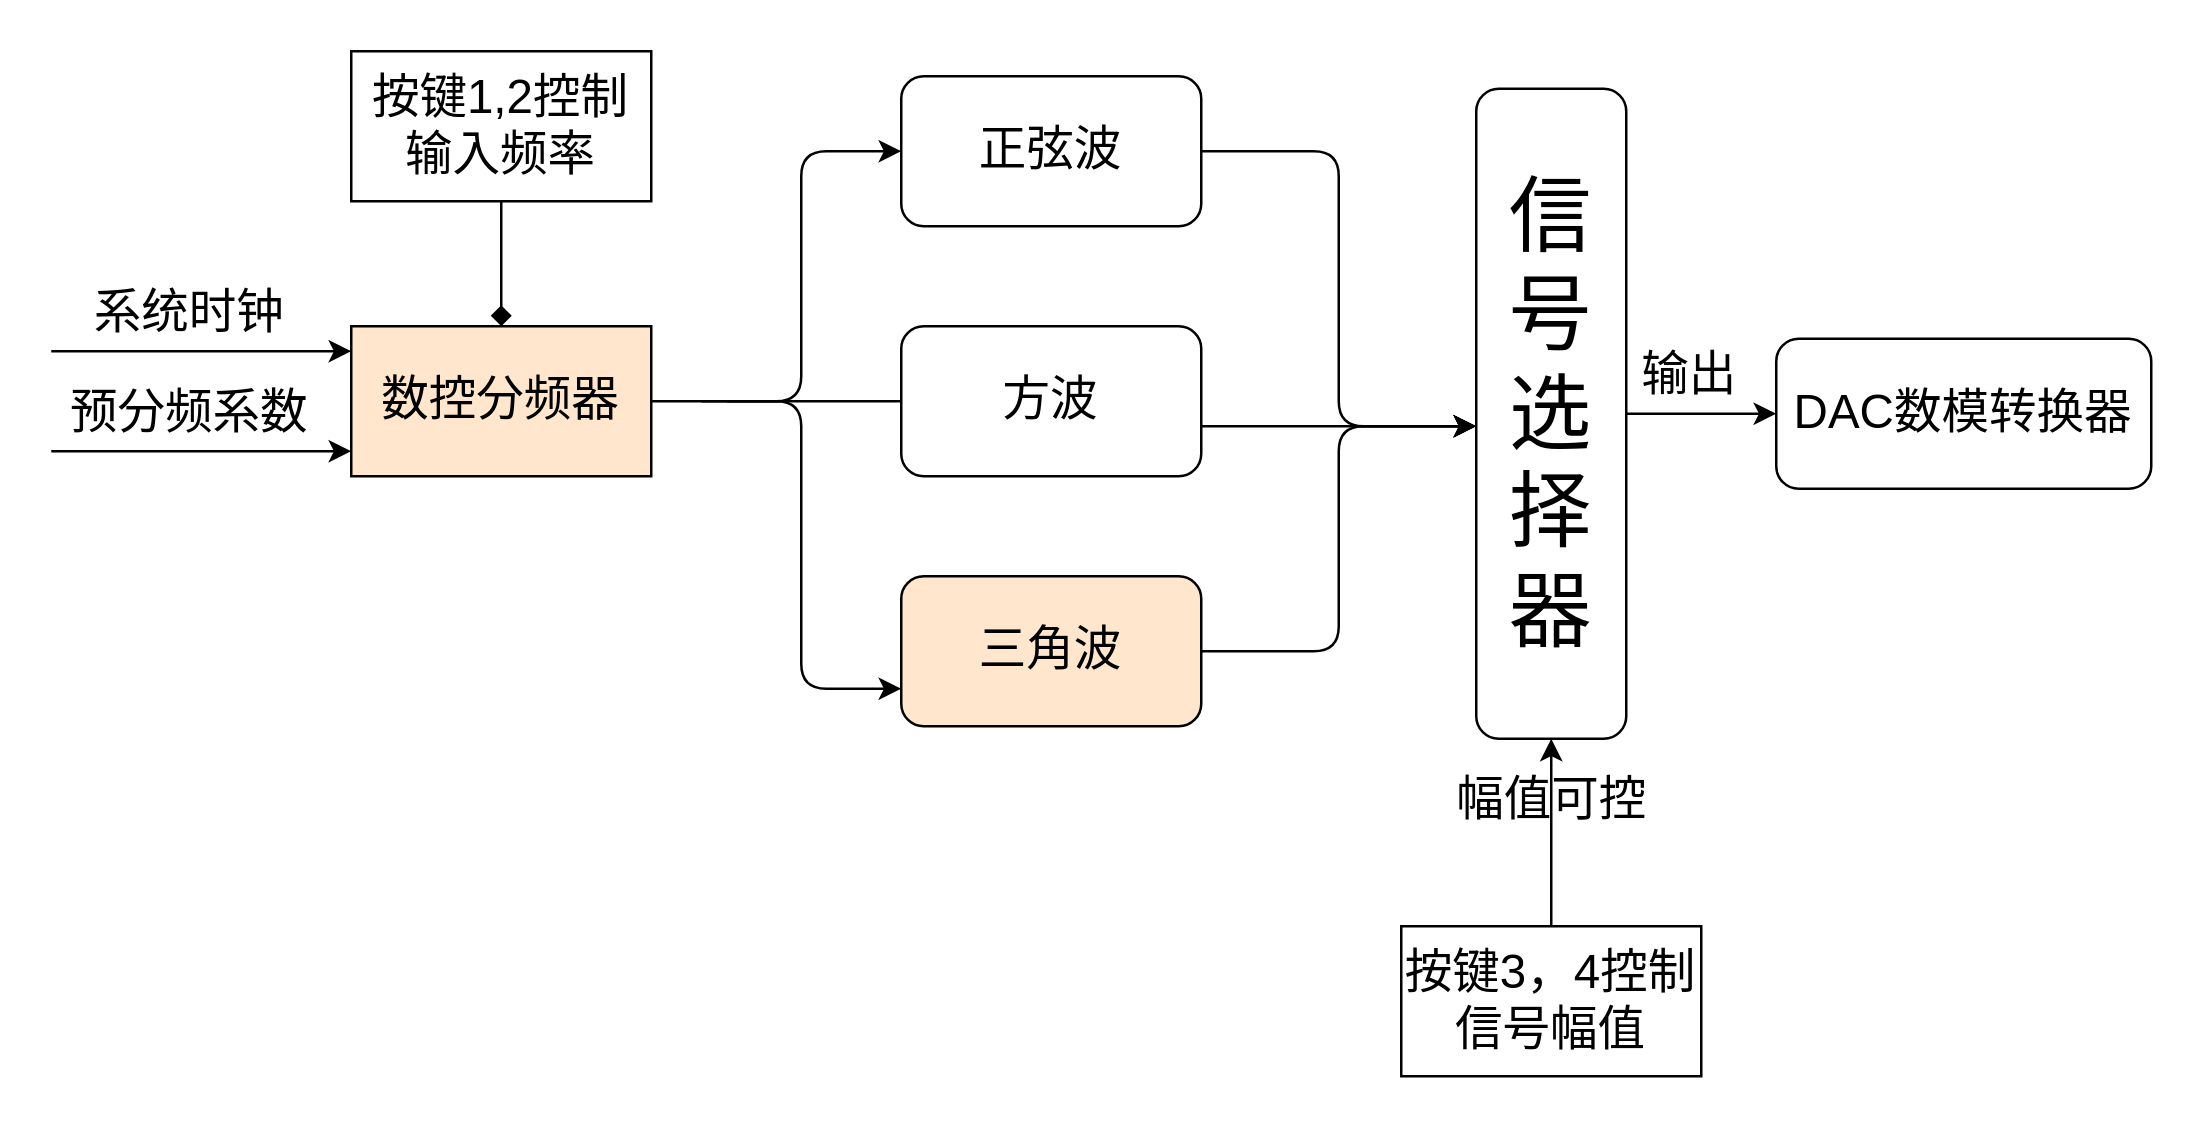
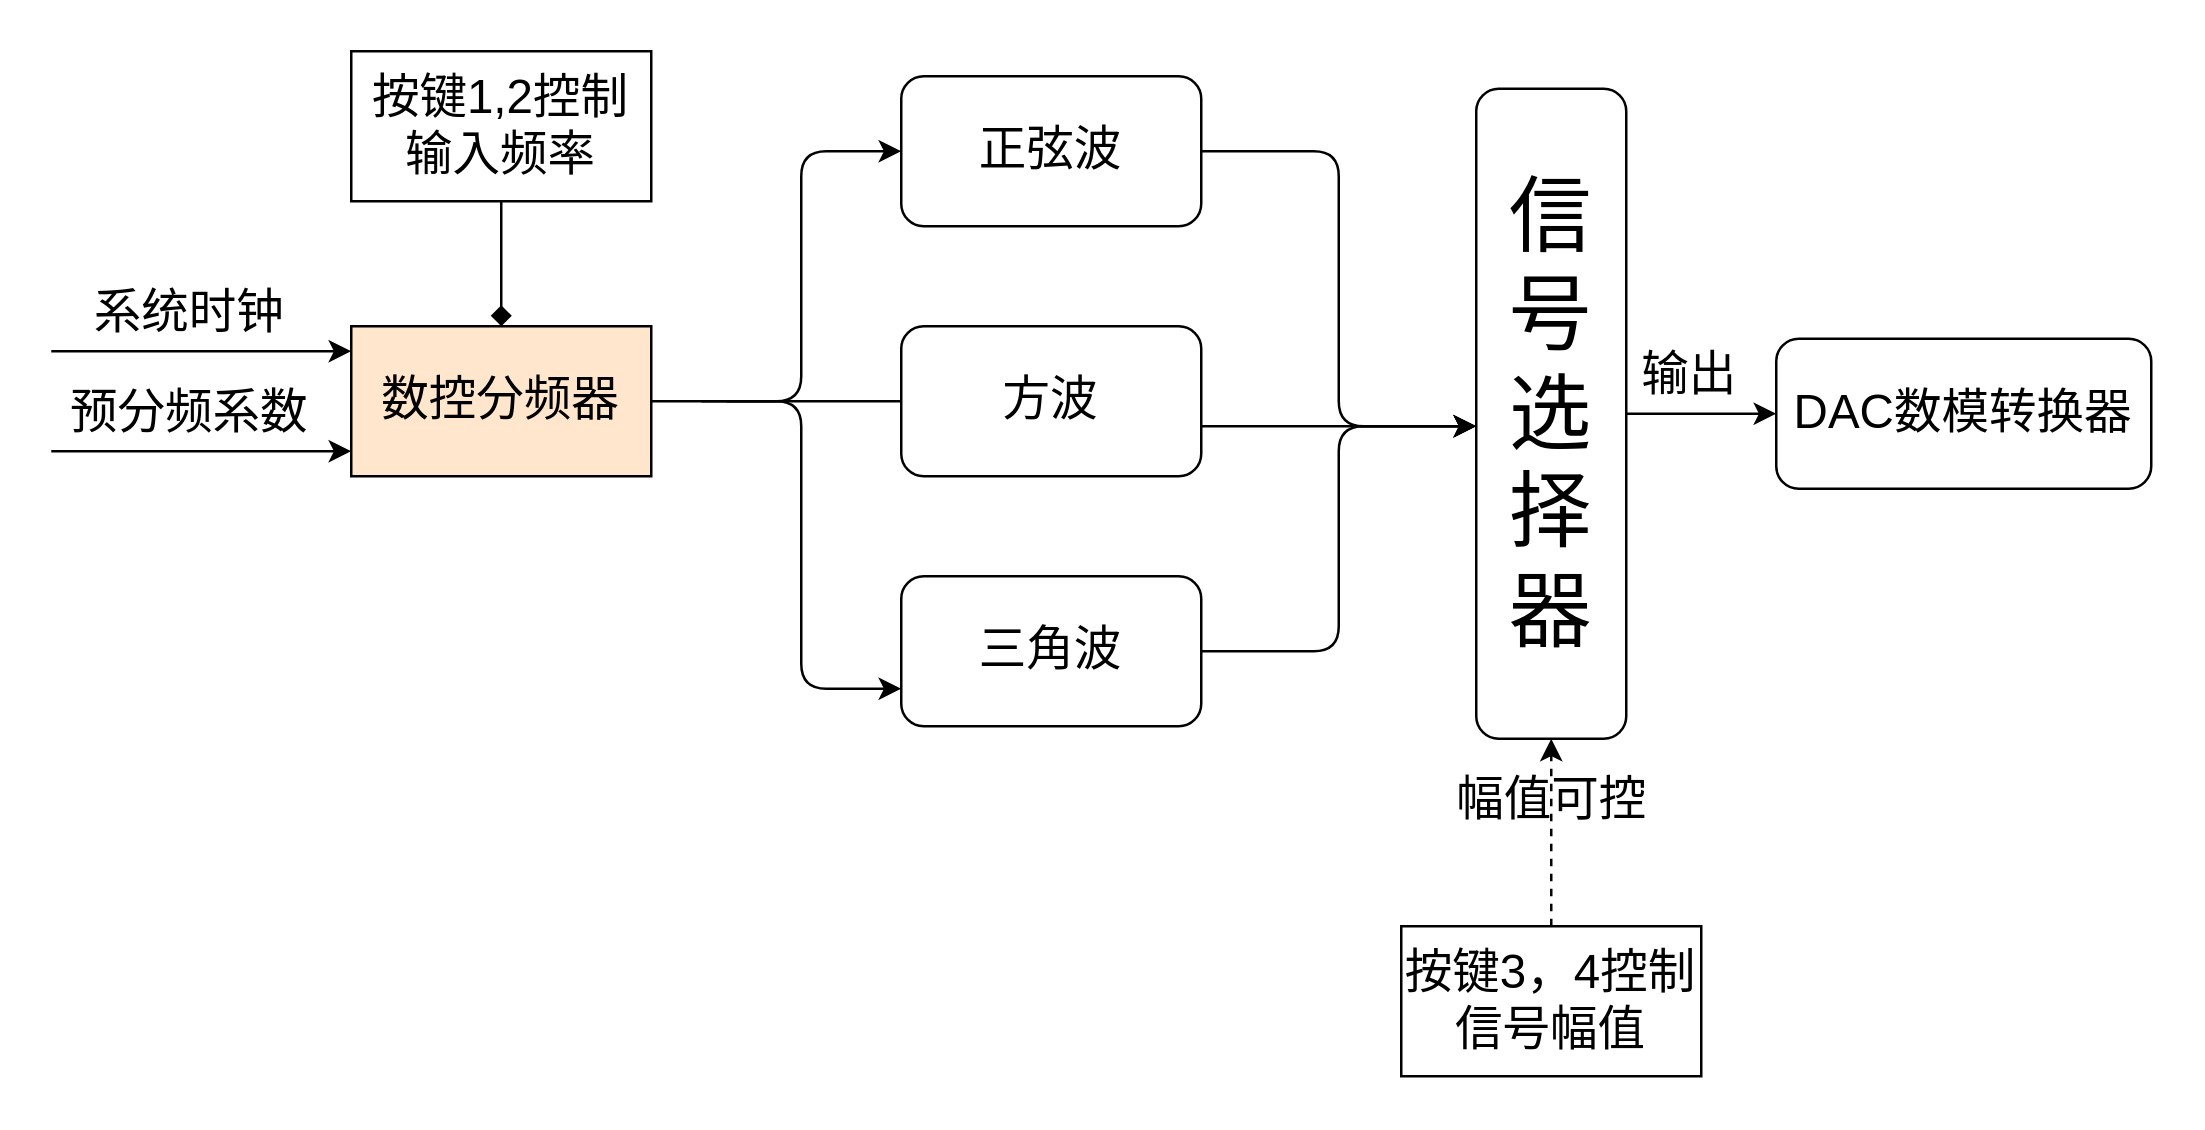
- <mxCell id="14" value="三角波" style="rounded=1;whiteSpace=wrap;html=1;fontSize=19;strokeWidth=1;fillColor=#ffe6cc;" vertex="1" parent="1"><mxGeometry x="360" y="230" width="120" height="60" as="geometry" /></mxCell>
+ <mxCell id="14" value="三角波" style="rounded=1;whiteSpace=wrap;html=1;fontSize=19;strokeWidth=1;" vertex="1" parent="1"><mxGeometry x="360" y="230" width="120" height="60" as="geometry" /></mxCell>
- <mxCell id="10" value="" style="edgeStyle=orthogonalEdgeStyle;rounded=0;orthogonalLoop=1;jettySize=auto;html=1;fontSize=19;strokeWidth=1;" edge="1" parent="1" source="11" target="21"><mxGeometry relative="1" as="geometry" /></mxCell>
+ <mxCell id="10" value="" style="edgeStyle=orthogonalEdgeStyle;rounded=0;orthogonalLoop=1;jettySize=auto;html=1;fontSize=19;strokeWidth=1;dashed=1;" edge="1" parent="1" source="11" target="21"><mxGeometry relative="1" as="geometry" /></mxCell>
